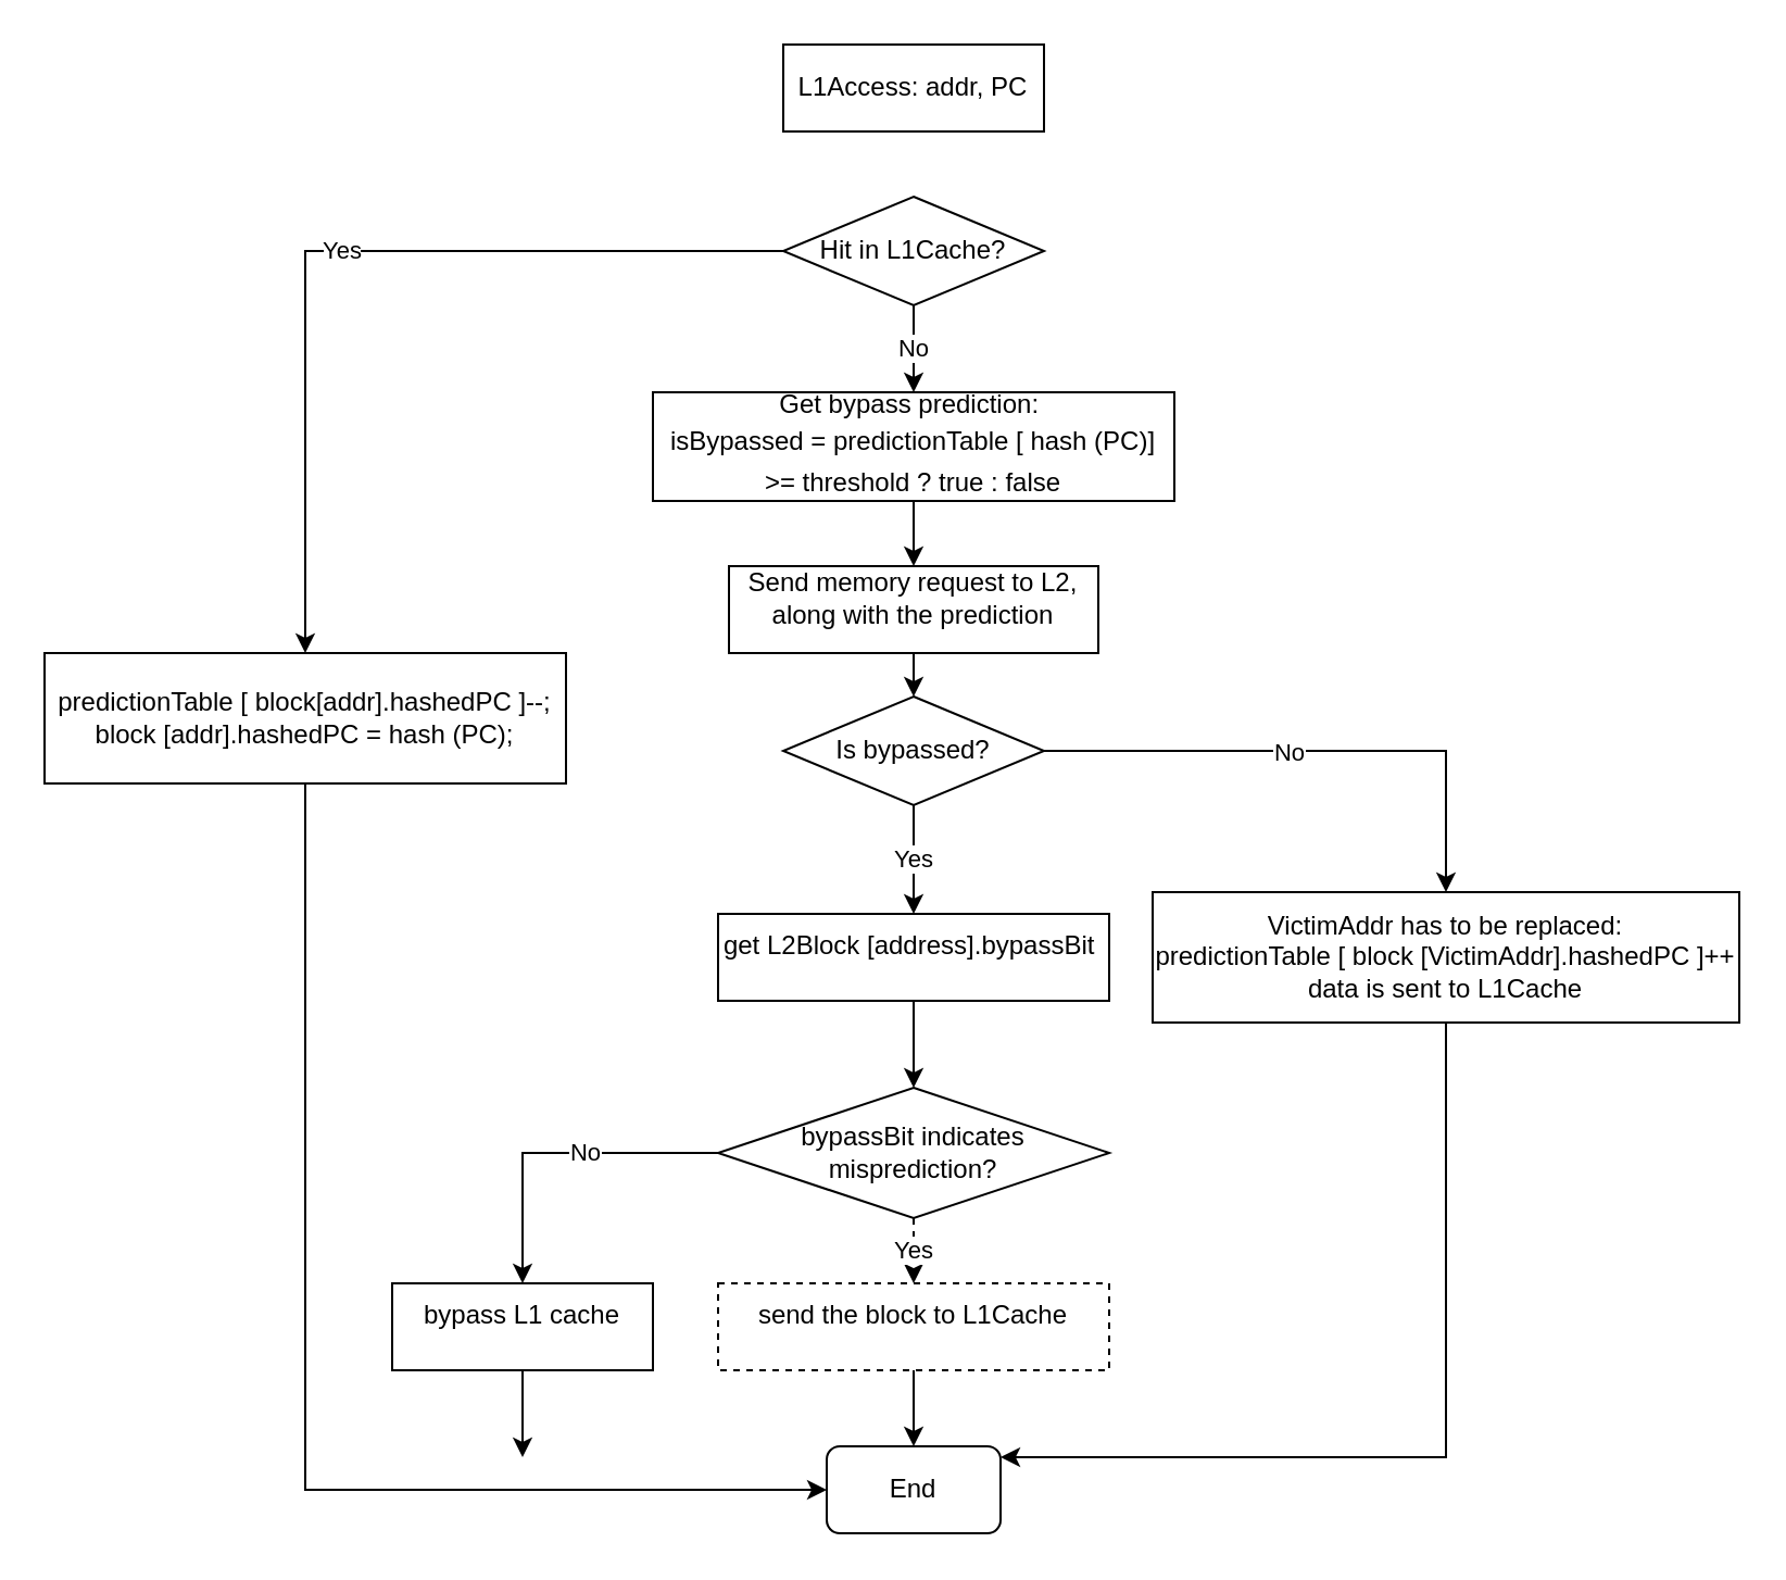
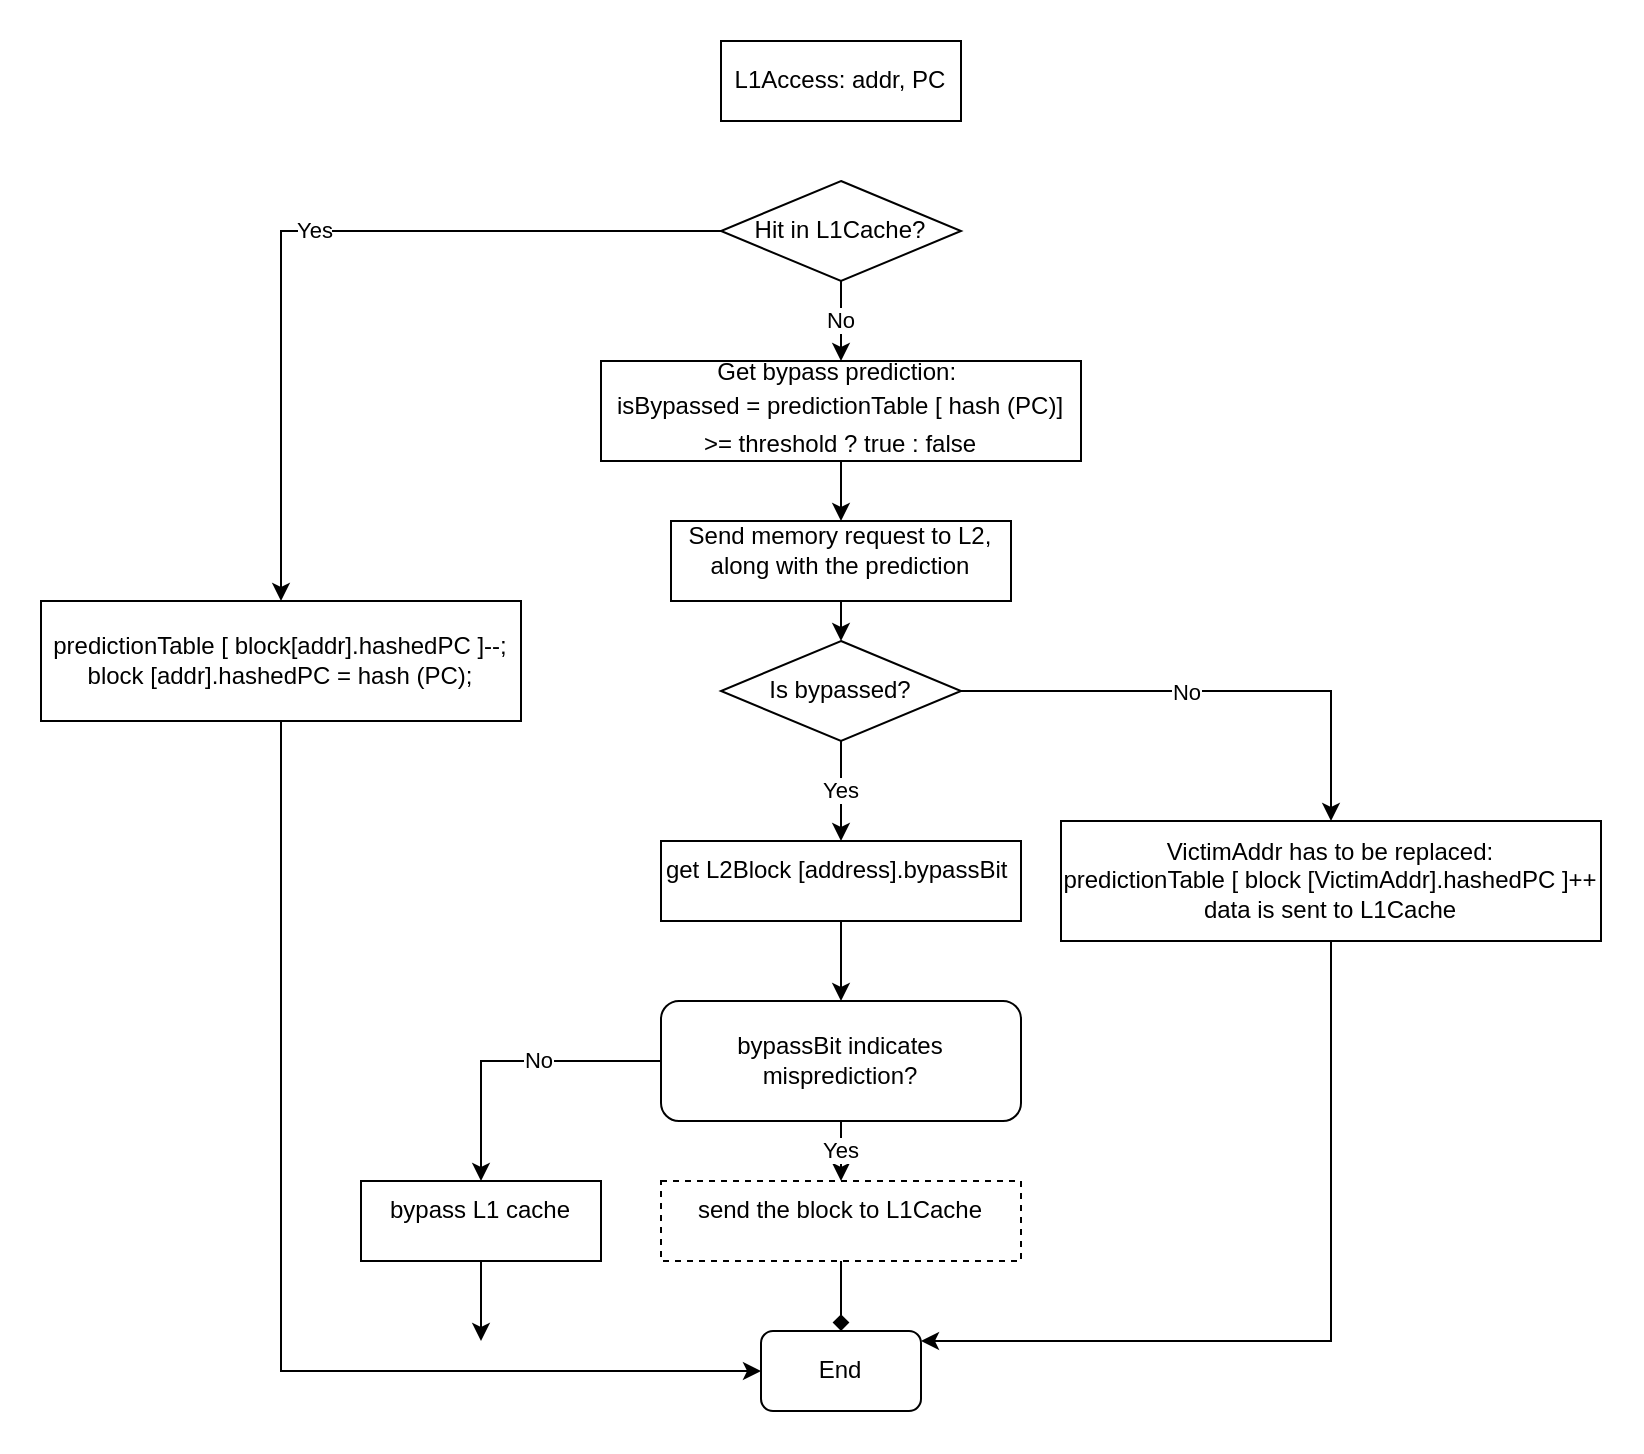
- <mxCell id="24" value="bypassBit indicates misprediction?" style="rhombus;whiteSpace=wrap;html=1;" parent="1" vertex="1"><mxGeometry x="330" y="500" width="180" height="60" as="geometry" /></mxCell>
+ <mxCell id="24" value="bypassBit indicates misprediction?" style="whiteSpace=wrap;html=1;rounded=1;" parent="1" vertex="1"><mxGeometry x="330" y="500" width="180" height="60" as="geometry" /></mxCell>
- <mxCell id="21" value="Yes" style="edgeStyle=orthogonalEdgeStyle;rounded=0;orthogonalLoop=1;jettySize=auto;html=1;exitX=0.5;exitY=1;exitDx=0;exitDy=0;entryX=0.5;entryY=0;entryDx=0;entryDy=0;dashed=1;" parent="1" source="24" target="26" edge="1"><mxGeometry relative="1" as="geometry" /></mxCell>
+ <mxCell id="21" value="Yes" style="edgeStyle=orthogonalEdgeStyle;rounded=0;orthogonalLoop=1;jettySize=auto;html=1;exitX=0.5;exitY=1;exitDx=0;exitDy=0;entryX=0.5;entryY=0;entryDx=0;entryDy=0;" parent="1" source="24" target="26" edge="1"><mxGeometry relative="1" as="geometry" /></mxCell>
- <mxCell id="25" style="edgeStyle=orthogonalEdgeStyle;rounded=0;orthogonalLoop=1;jettySize=auto;html=1;exitX=0.5;exitY=1;exitDx=0;exitDy=0;entryX=0.5;entryY=0;entryDx=0;entryDy=0;" parent="1" source="26" target="8" edge="1"><mxGeometry relative="1" as="geometry" /></mxCell>
+ <mxCell id="25" style="edgeStyle=orthogonalEdgeStyle;rounded=0;orthogonalLoop=1;jettySize=auto;html=1;exitX=0.5;exitY=1;exitDx=0;exitDy=0;entryX=0.5;entryY=0;entryDx=0;entryDy=0;endArrow=diamond;" parent="1" source="26" target="8" edge="1"><mxGeometry relative="1" as="geometry" /></mxCell>
